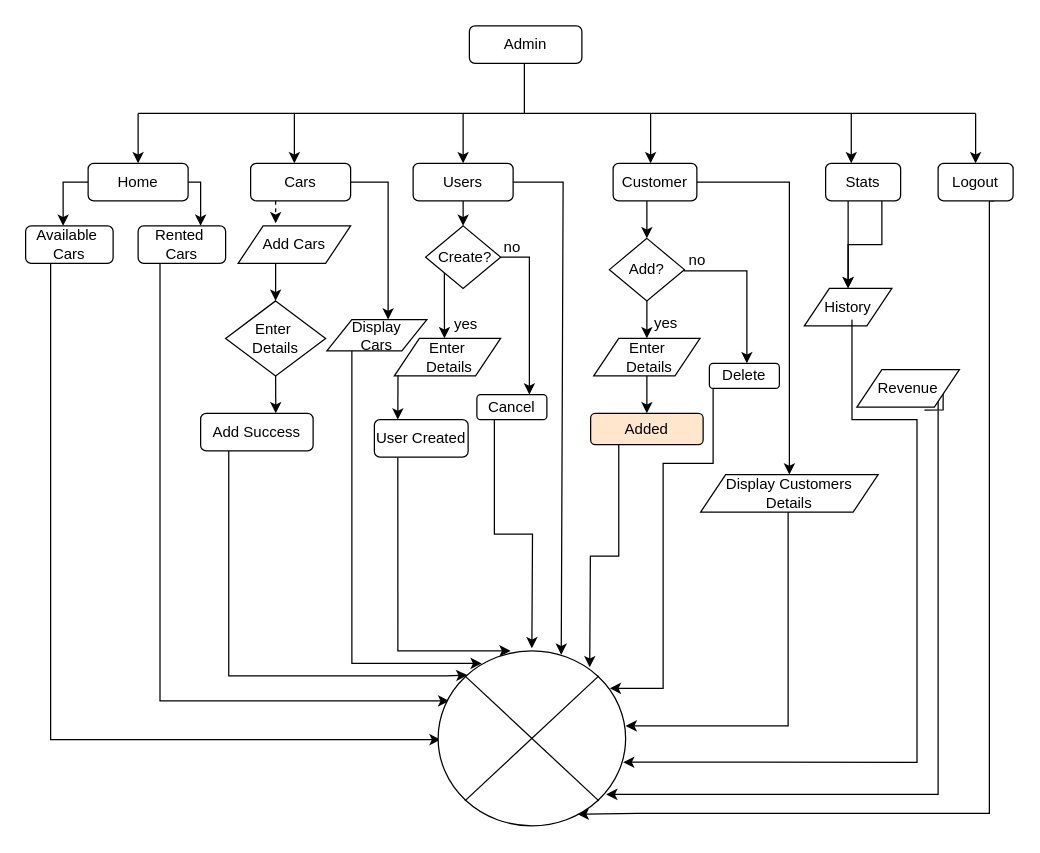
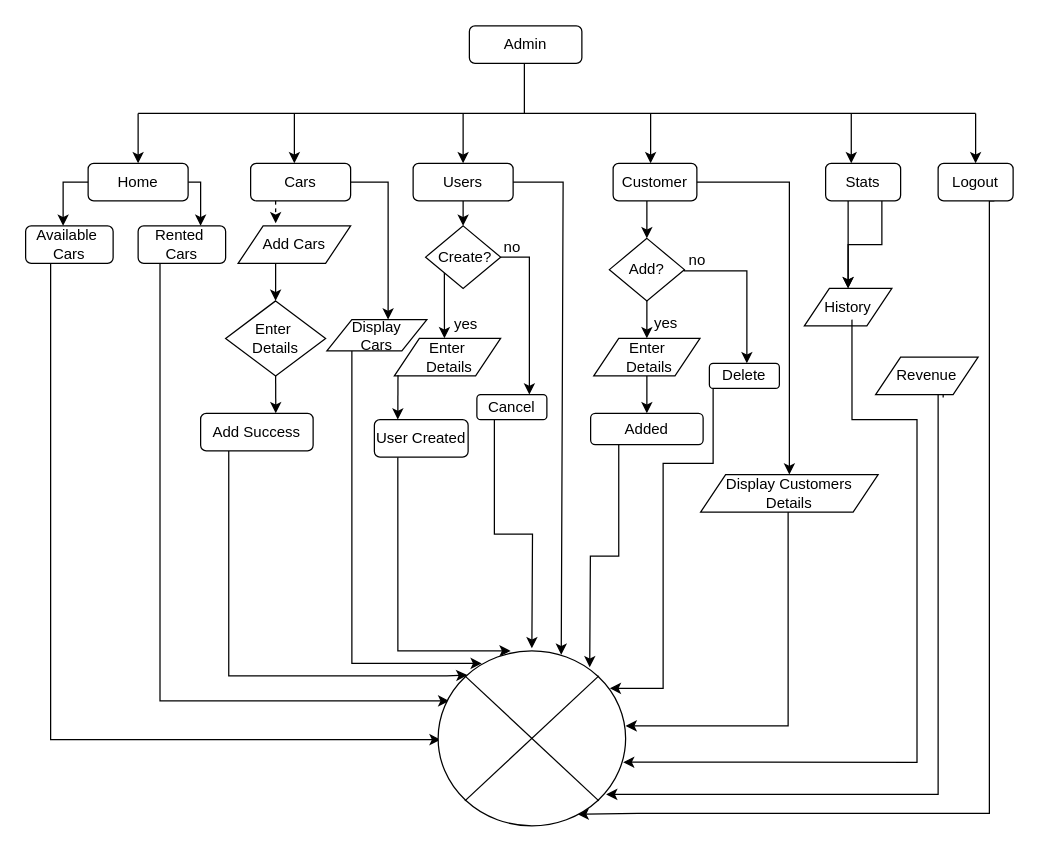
- <mxCell id="61" value="Revenue" style="shape=parallelogram;perimeter=parallelogramPerimeter;whiteSpace=wrap;html=1;fixedSize=1;" parent="1" vertex="1"><mxGeometry x="685" y="295" width="82" height="30" as="geometry" /></mxCell>
+ <mxCell id="61" value="Revenue" style="shape=parallelogram;perimeter=parallelogramPerimeter;whiteSpace=wrap;html=1;fixedSize=1;" parent="1" vertex="1"><mxGeometry x="700" y="285" width="82" height="30" as="geometry" /></mxCell>
- <mxCell id="53" value="Added" style="rounded=1;whiteSpace=wrap;html=1;fillColor=#ffe6cc;" parent="1" vertex="1"><mxGeometry x="472" y="330" width="90" height="25" as="geometry" /></mxCell>
+ <mxCell id="53" value="Added" style="rounded=1;whiteSpace=wrap;html=1;" parent="1" vertex="1"><mxGeometry x="472" y="330" width="90" height="25" as="geometry" /></mxCell>
